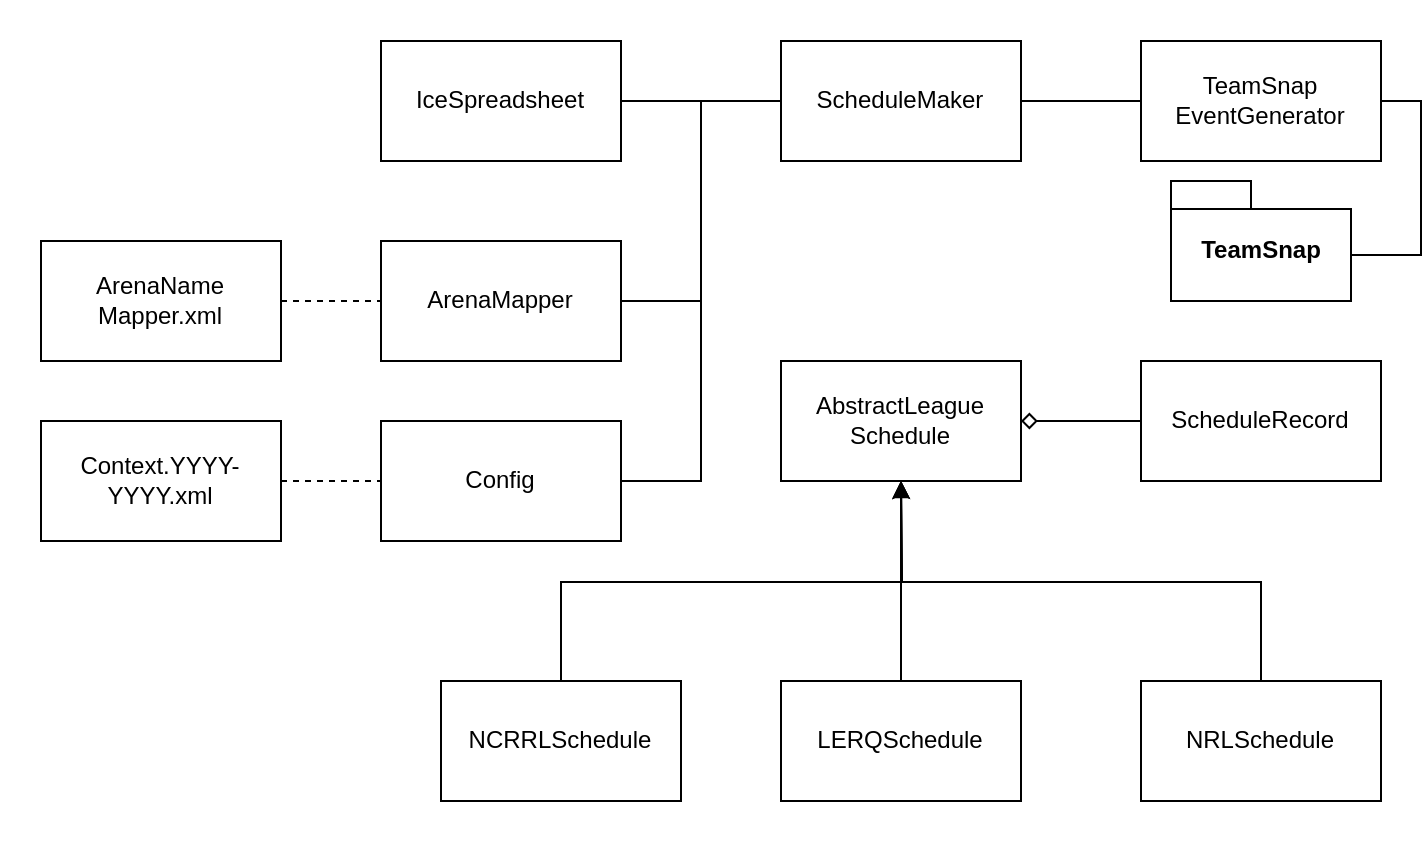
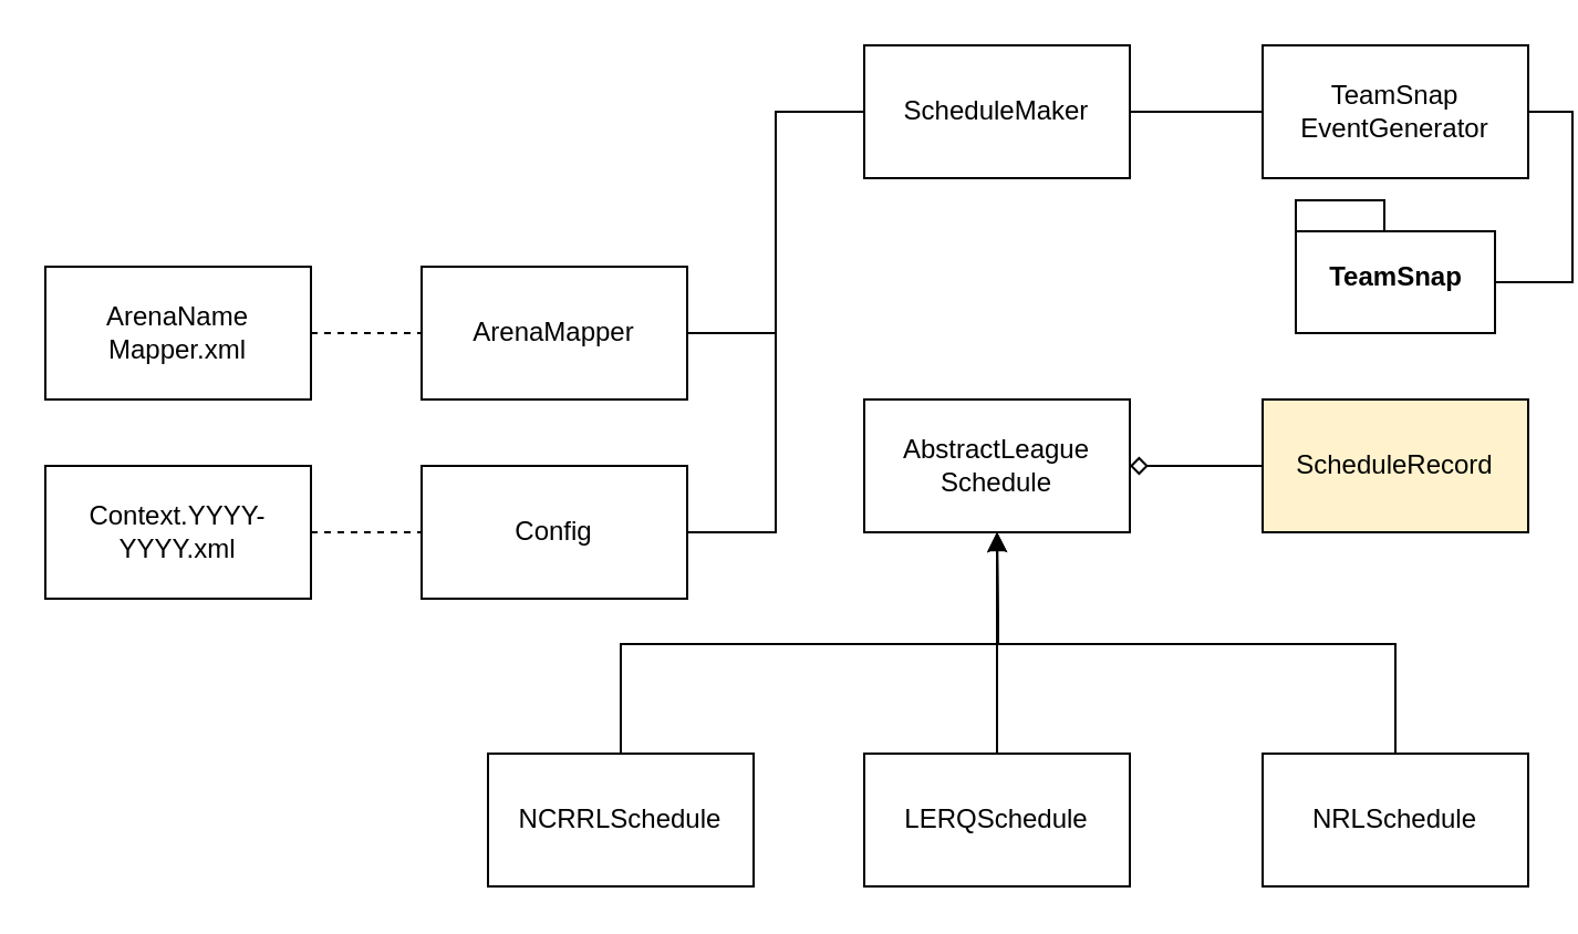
- <mxCell id="4" value="IceSpreadsheet" style="rounded=0;whiteSpace=wrap;html=1;" vertex="1" parent="1"><mxGeometry x="190" y="20" width="120" height="60" as="geometry" /></mxCell>
- <mxCell id="12" value="" style="endArrow=none;html=1;exitX=1;exitY=0.5;exitDx=0;exitDy=0;entryX=0;entryY=0.5;entryDx=0;entryDy=0;" edge="1" parent="1" source="4" target="3"><mxGeometry width="50" height="50" relative="1" as="geometry"><mxPoint x="430" y="290" as="sourcePoint" /><mxPoint x="480" y="240" as="targetPoint" /></mxGeometry></mxCell>
- <mxCell id="18" value="ScheduleRecord" style="rounded=0;whiteSpace=wrap;html=1;" vertex="1" parent="1"><mxGeometry x="570" y="180" width="120" height="60" as="geometry" /></mxCell>
+ <mxCell id="18" value="ScheduleRecord" style="rounded=0;whiteSpace=wrap;html=1;fillColor=#fff2cc;" vertex="1" parent="1"><mxGeometry x="570" y="180" width="120" height="60" as="geometry" /></mxCell>
